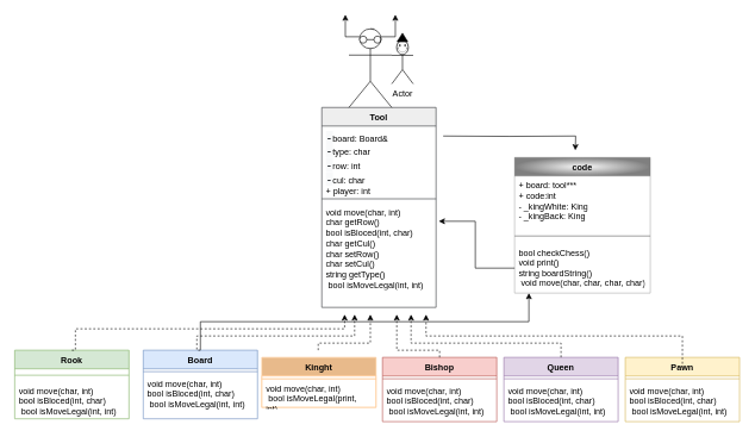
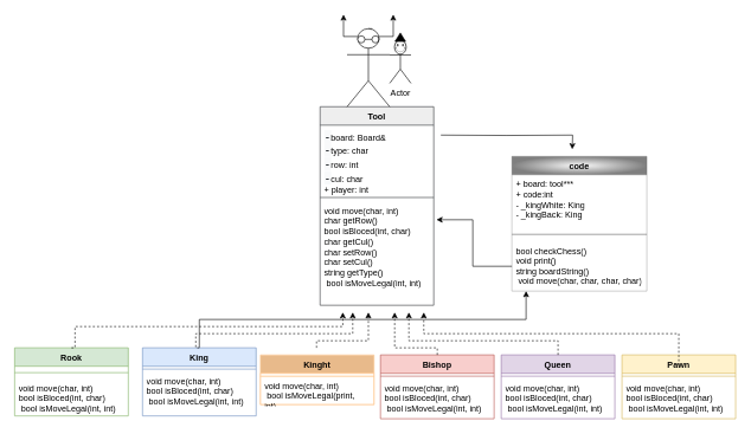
- <mxCell id="14" value="Board" style="swimlane;fontStyle=1;align=center;verticalAlign=top;childLayout=stackLayout;horizontal=1;startSize=26;horizontalStack=0;resizeParent=1;resizeParentMax=0;resizeLast=0;collapsible=1;marginBottom=0;whiteSpace=wrap;html=1;fillColor=#dae8fc;strokeColor=#6c8ebf;" vertex="1" parent="1"><mxGeometry x="200" y="490" width="160" height="96" as="geometry" /></mxCell>
+ <mxCell id="14" value="King" style="swimlane;fontStyle=1;align=center;verticalAlign=top;childLayout=stackLayout;horizontal=1;startSize=26;horizontalStack=0;resizeParent=1;resizeParentMax=0;resizeLast=0;collapsible=1;marginBottom=0;whiteSpace=wrap;html=1;fillColor=#dae8fc;strokeColor=#6c8ebf;" vertex="1" parent="1"><mxGeometry x="200" y="490" width="160" height="96" as="geometry" /></mxCell>
